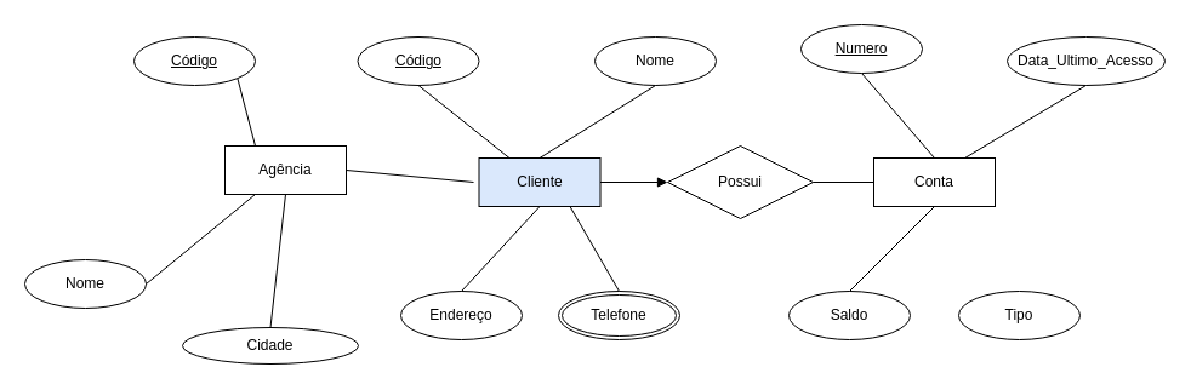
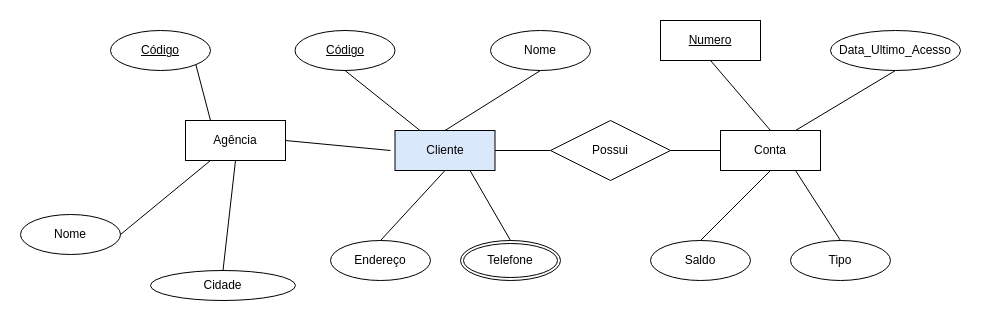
- <mxCell id="30" value="Numero" style="ellipse;whiteSpace=wrap;html=1;align=center;fontStyle=4;" vertex="1" parent="1"><mxGeometry x="660" y="20" width="100" height="40" as="geometry" /></mxCell>
+ <mxCell id="30" value="Numero" style="whiteSpace=wrap;html=1;align=center;fontStyle=4;rounded=0;" vertex="1" parent="1"><mxGeometry x="660" y="20" width="100" height="40" as="geometry" /></mxCell>
- <mxCell id="7" value="" style="endArrow=block;html=1;rounded=0;exitX=1;exitY=0.5;exitDx=0;exitDy=0;entryX=0;entryY=0.5;entryDx=0;entryDy=0;" edge="1" parent="1" source="3" target="5"><mxGeometry relative="1" as="geometry"><mxPoint x="410" y="210" as="sourcePoint" /><mxPoint x="570" y="210" as="targetPoint" /></mxGeometry></mxCell>
+ <mxCell id="7" value="" style="endArrow=none;html=1;rounded=0;exitX=1;exitY=0.5;exitDx=0;exitDy=0;entryX=0;entryY=0.5;entryDx=0;entryDy=0;" edge="1" parent="1" source="3" target="5"><mxGeometry relative="1" as="geometry"><mxPoint x="410" y="210" as="sourcePoint" /><mxPoint x="570" y="210" as="targetPoint" /></mxGeometry></mxCell>
+ <mxCell id="18" value="" style="endArrow=none;html=1;rounded=0;exitX=0.75;exitY=1;exitDx=0;exitDy=0;entryX=0.5;entryY=0;entryDx=0;entryDy=0;" edge="1" parent="1" source="4" target="15"><mxGeometry relative="1" as="geometry"><mxPoint x="410" y="210" as="sourcePoint" /><mxPoint x="570" y="210" as="targetPoint" /></mxGeometry></mxCell>
